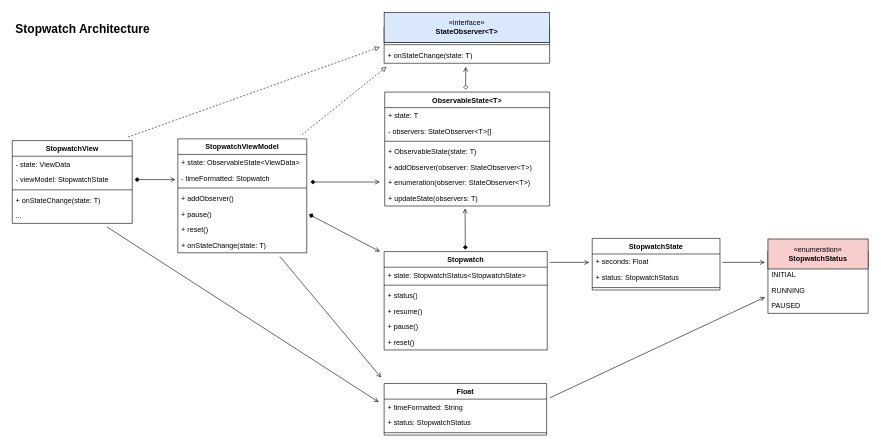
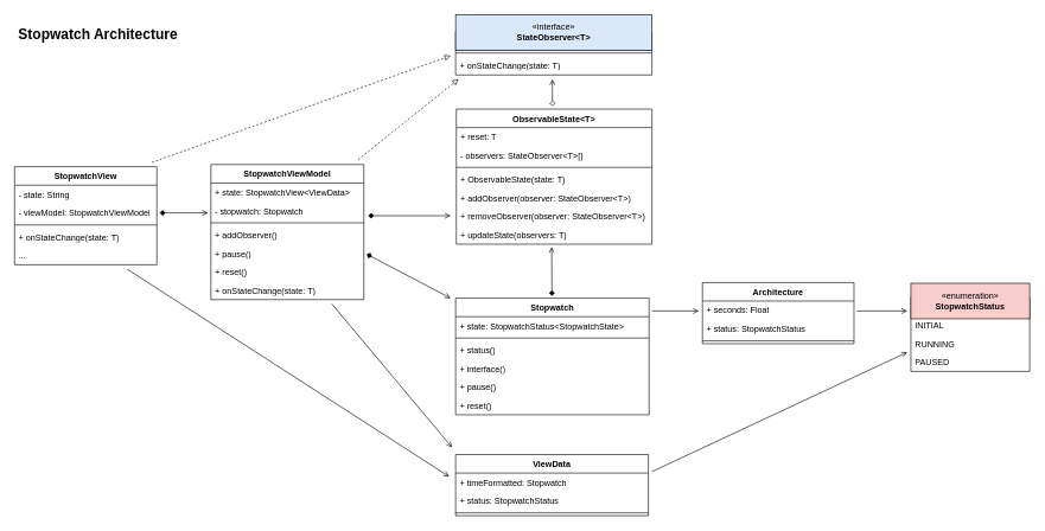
- <mxCell id="44" value="+ state: T" style="text;strokeColor=none;fillColor=none;align=left;verticalAlign=top;spacingLeft=4;spacingRight=4;overflow=hidden;rotatable=0;points=[[0,0.5],[1,0.5]];portConstraint=eastwest;whiteSpace=wrap;html=1;" parent="43" vertex="1"><mxGeometry y="26" width="275" height="26" as="geometry" /></mxCell>
+ <mxCell id="44" value="+ reset: T" style="text;strokeColor=none;fillColor=none;align=left;verticalAlign=top;spacingLeft=4;spacingRight=4;overflow=hidden;rotatable=0;points=[[0,0.5],[1,0.5]];portConstraint=eastwest;whiteSpace=wrap;html=1;" parent="43" vertex="1"><mxGeometry y="26" width="275" height="26" as="geometry" /></mxCell>
- <mxCell id="20" value="- state: ViewData" style="text;strokeColor=none;fillColor=none;align=left;verticalAlign=top;spacingLeft=4;spacingRight=4;overflow=hidden;rotatable=0;points=[[0,0.5],[1,0.5]];portConstraint=eastwest;whiteSpace=wrap;html=1;" parent="19" vertex="1"><mxGeometry y="26" width="200" height="26" as="geometry" /></mxCell>
+ <mxCell id="20" value="- state: String" style="text;strokeColor=none;fillColor=none;align=left;verticalAlign=top;spacingLeft=4;spacingRight=4;overflow=hidden;rotatable=0;points=[[0,0.5],[1,0.5]];portConstraint=eastwest;whiteSpace=wrap;html=1;" parent="19" vertex="1"><mxGeometry y="26" width="200" height="26" as="geometry" /></mxCell>
- <mxCell id="27" value="+ state: ObservableState&amp;lt;ViewData&amp;gt;" style="text;strokeColor=none;fillColor=none;align=left;verticalAlign=top;spacingLeft=4;spacingRight=4;overflow=hidden;rotatable=0;points=[[0,0.5],[1,0.5]];portConstraint=eastwest;whiteSpace=wrap;html=1;" parent="26" vertex="1"><mxGeometry y="26" width="215" height="26" as="geometry" /></mxCell>
+ <mxCell id="27" value="+ state: StopwatchView&amp;lt;ViewData&amp;gt;" style="text;strokeColor=none;fillColor=none;align=left;verticalAlign=top;spacingLeft=4;spacingRight=4;overflow=hidden;rotatable=0;points=[[0,0.5],[1,0.5]];portConstraint=eastwest;whiteSpace=wrap;html=1;" parent="26" vertex="1"><mxGeometry y="26" width="215" height="26" as="geometry" /></mxCell>
- <mxCell id="28" value="- timeFormatted: Stopwatch" style="text;strokeColor=none;fillColor=none;align=left;verticalAlign=top;spacingLeft=4;spacingRight=4;overflow=hidden;rotatable=0;points=[[0,0.5],[1,0.5]];portConstraint=eastwest;whiteSpace=wrap;html=1;" parent="26" vertex="1"><mxGeometry y="52" width="215" height="26" as="geometry" /></mxCell>
+ <mxCell id="28" value="- stopwatch: Stopwatch" style="text;strokeColor=none;fillColor=none;align=left;verticalAlign=top;spacingLeft=4;spacingRight=4;overflow=hidden;rotatable=0;points=[[0,0.5],[1,0.5]];portConstraint=eastwest;whiteSpace=wrap;html=1;" parent="26" vertex="1"><mxGeometry y="52" width="215" height="26" as="geometry" /></mxCell>
- <mxCell id="21" value="- viewModel: StopwatchState" style="text;strokeColor=none;fillColor=none;align=left;verticalAlign=top;spacingLeft=4;spacingRight=4;overflow=hidden;rotatable=0;points=[[0,0.5],[1,0.5]];portConstraint=eastwest;whiteSpace=wrap;html=1;" parent="19" vertex="1"><mxGeometry y="52" width="200" height="26" as="geometry" /></mxCell>
+ <mxCell id="21" value="- viewModel: StopwatchViewModel" style="text;strokeColor=none;fillColor=none;align=left;verticalAlign=top;spacingLeft=4;spacingRight=4;overflow=hidden;rotatable=0;points=[[0,0.5],[1,0.5]];portConstraint=eastwest;whiteSpace=wrap;html=1;" parent="19" vertex="1"><mxGeometry y="52" width="200" height="26" as="geometry" /></mxCell>
- <mxCell id="49" value="+ enumeration(observer: StateObserver&amp;lt;T&amp;gt;)" style="text;strokeColor=none;fillColor=none;align=left;verticalAlign=top;spacingLeft=4;spacingRight=4;overflow=hidden;rotatable=0;points=[[0,0.5],[1,0.5]];portConstraint=eastwest;whiteSpace=wrap;html=1;" parent="43" vertex="1"><mxGeometry y="138" width="275" height="26" as="geometry" /></mxCell>
+ <mxCell id="49" value="+ removeObserver(observer: StateObserver&amp;lt;T&amp;gt;)" style="text;strokeColor=none;fillColor=none;align=left;verticalAlign=top;spacingLeft=4;spacingRight=4;overflow=hidden;rotatable=0;points=[[0,0.5],[1,0.5]];portConstraint=eastwest;whiteSpace=wrap;html=1;" parent="43" vertex="1"><mxGeometry y="138" width="275" height="26" as="geometry" /></mxCell>
- <mxCell id="9" value="StopwatchState" style="swimlane;fontStyle=1;align=center;verticalAlign=top;childLayout=stackLayout;horizontal=1;startSize=26;horizontalStack=0;resizeParent=1;resizeParentMax=0;resizeLast=0;collapsible=1;marginBottom=0;whiteSpace=wrap;html=1;gradientColor=none;" parent="1" vertex="1"><mxGeometry x="987" y="397" width="213" height="86" as="geometry"><mxRectangle x="530" y="305" width="120" height="30" as="alternateBounds" /></mxGeometry></mxCell>
+ <mxCell id="9" value="Architecture" style="swimlane;fontStyle=1;align=center;verticalAlign=top;childLayout=stackLayout;horizontal=1;startSize=26;horizontalStack=0;resizeParent=1;resizeParentMax=0;resizeLast=0;collapsible=1;marginBottom=0;whiteSpace=wrap;html=1;gradientColor=none;" parent="1" vertex="1"><mxGeometry x="987" y="397" width="213" height="86" as="geometry"><mxRectangle x="530" y="305" width="120" height="30" as="alternateBounds" /></mxGeometry></mxCell>
- <mxCell id="6" value="+ resume()" style="text;strokeColor=none;fillColor=none;align=left;verticalAlign=top;spacingLeft=4;spacingRight=4;overflow=hidden;rotatable=0;points=[[0,0.5],[1,0.5]];portConstraint=eastwest;whiteSpace=wrap;html=1;" parent="2" vertex="1"><mxGeometry y="86" width="272" height="26" as="geometry" /></mxCell>
+ <mxCell id="6" value="+ interface()" style="text;strokeColor=none;fillColor=none;align=left;verticalAlign=top;spacingLeft=4;spacingRight=4;overflow=hidden;rotatable=0;points=[[0,0.5],[1,0.5]];portConstraint=eastwest;whiteSpace=wrap;html=1;" parent="2" vertex="1"><mxGeometry y="86" width="272" height="26" as="geometry" /></mxCell>
- <mxCell id="34" value="Float" style="swimlane;fontStyle=1;align=center;verticalAlign=top;childLayout=stackLayout;horizontal=1;startSize=26;horizontalStack=0;resizeParent=1;resizeParentMax=0;resizeLast=0;collapsible=1;marginBottom=0;whiteSpace=wrap;html=1;" parent="1" vertex="1"><mxGeometry x="640" y="639" width="271" height="86" as="geometry"><mxRectangle x="530" y="305" width="120" height="30" as="alternateBounds" /></mxGeometry></mxCell>
+ <mxCell id="34" value="ViewData" style="swimlane;fontStyle=1;align=center;verticalAlign=top;childLayout=stackLayout;horizontal=1;startSize=26;horizontalStack=0;resizeParent=1;resizeParentMax=0;resizeLast=0;collapsible=1;marginBottom=0;whiteSpace=wrap;html=1;" parent="1" vertex="1"><mxGeometry x="640" y="639" width="271" height="86" as="geometry"><mxRectangle x="530" y="305" width="120" height="30" as="alternateBounds" /></mxGeometry></mxCell>
- <mxCell id="35" value="+ timeFormatted: String" style="text;strokeColor=none;fillColor=none;align=left;verticalAlign=top;spacingLeft=4;spacingRight=4;overflow=hidden;rotatable=0;points=[[0,0.5],[1,0.5]];portConstraint=eastwest;whiteSpace=wrap;html=1;" parent="34" vertex="1"><mxGeometry y="26" width="271" height="26" as="geometry" /></mxCell>
+ <mxCell id="35" value="+ timeFormatted: Stopwatch" style="text;strokeColor=none;fillColor=none;align=left;verticalAlign=top;spacingLeft=4;spacingRight=4;overflow=hidden;rotatable=0;points=[[0,0.5],[1,0.5]];portConstraint=eastwest;whiteSpace=wrap;html=1;" parent="34" vertex="1"><mxGeometry y="26" width="271" height="26" as="geometry" /></mxCell>
